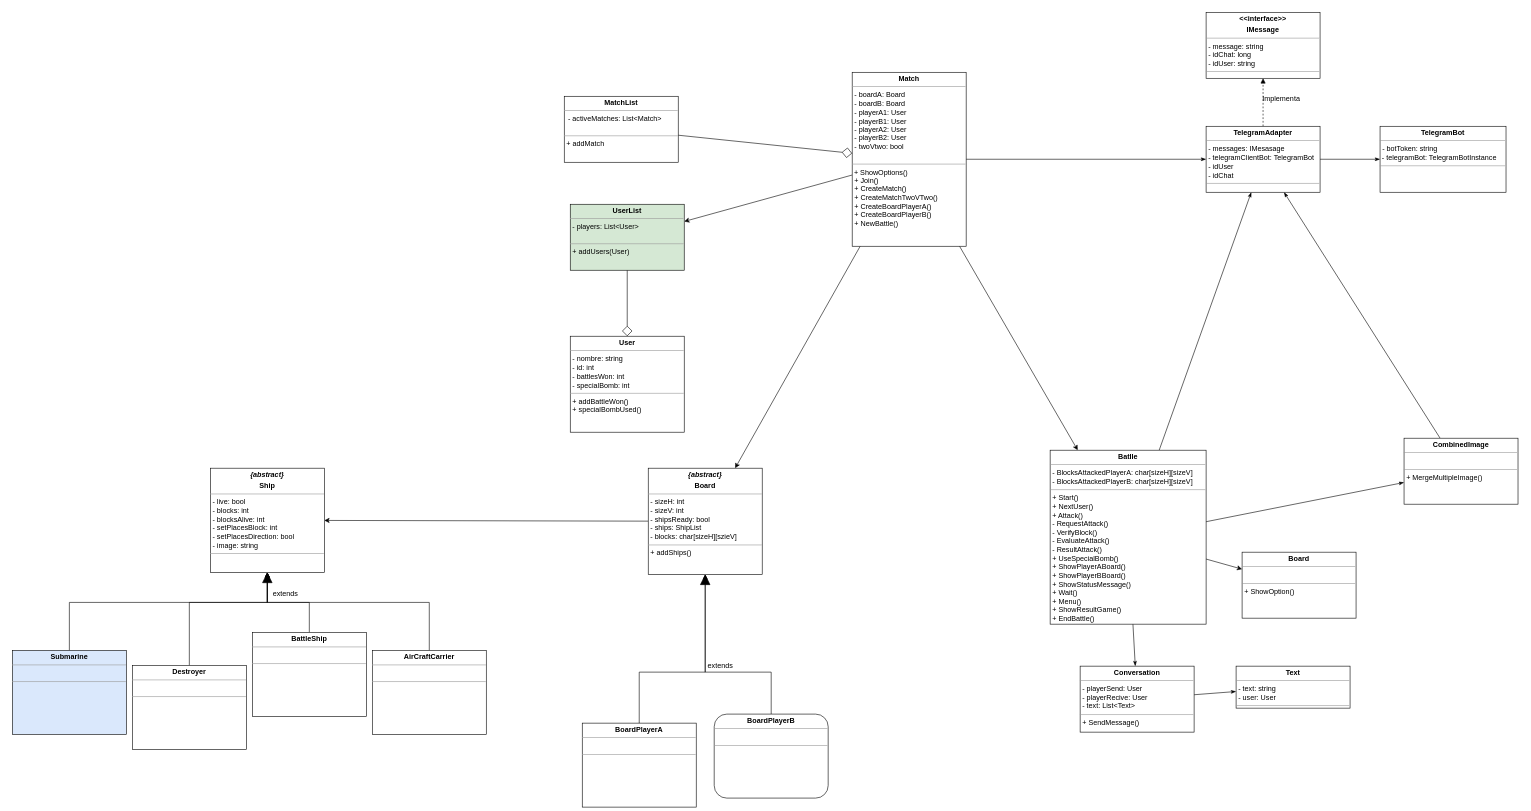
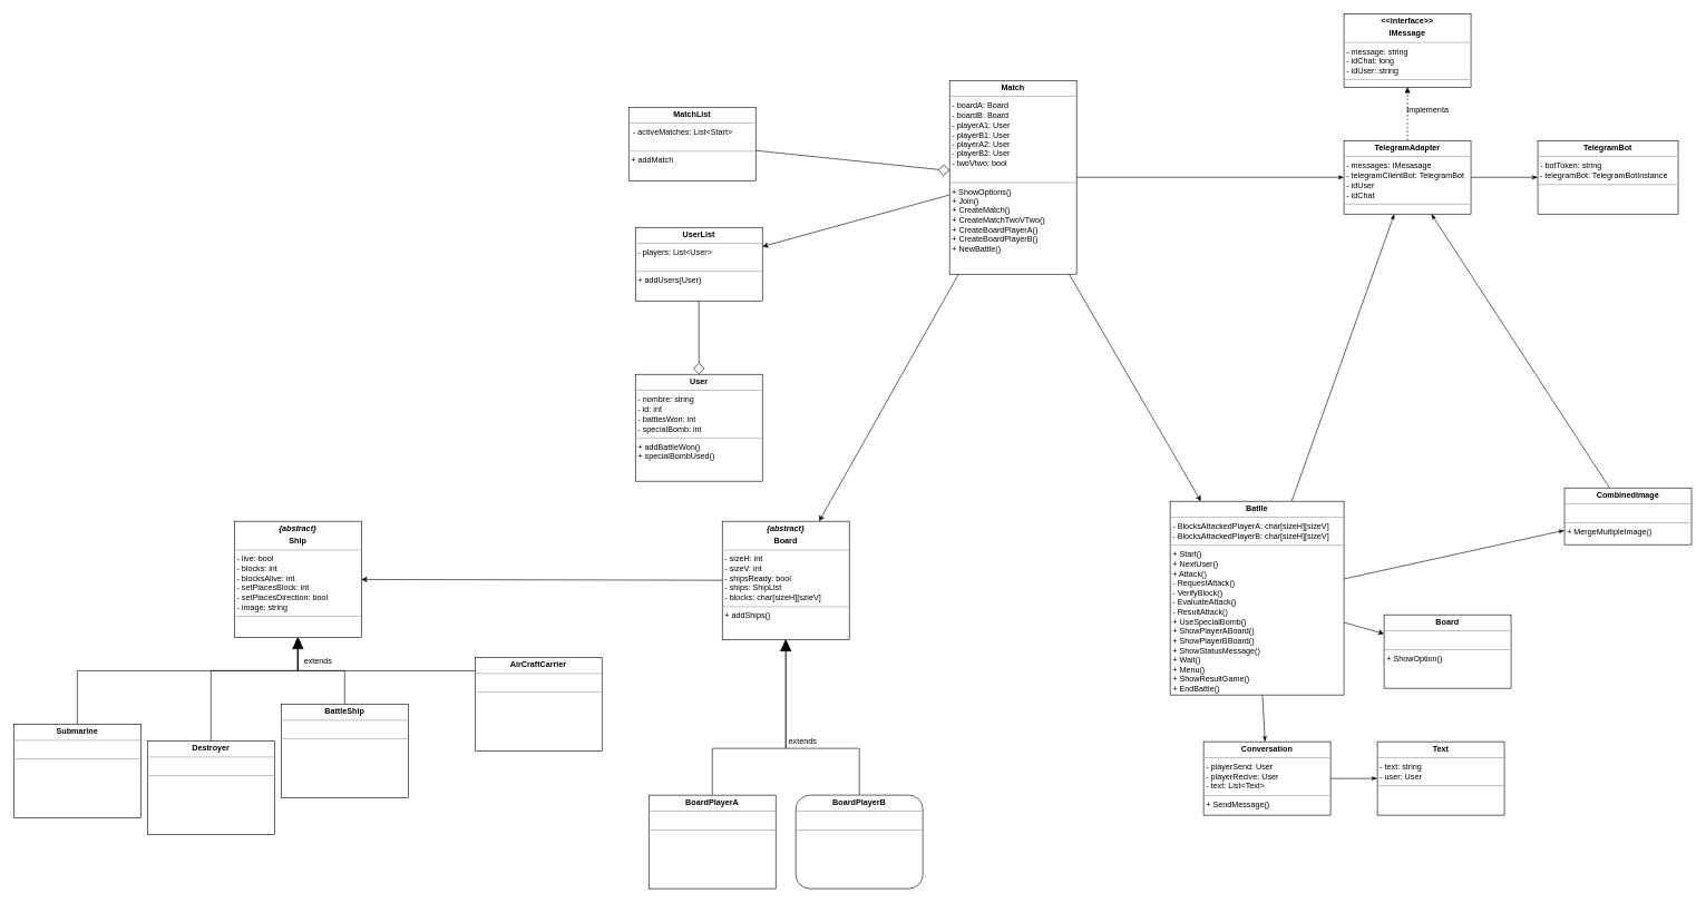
- <mxCell id="31" value="&lt;p style=&quot;margin: 0px ; margin-top: 4px ; text-align: center&quot;&gt;&lt;b&gt;MatchList&lt;/b&gt;&lt;/p&gt;&lt;hr size=&quot;1&quot;&gt;&lt;p style=&quot;margin: 0px ; margin-left: 4px&quot;&gt;&lt;/p&gt;&amp;nbsp; - activeMatches: List&amp;lt;Match&amp;gt;&lt;br&gt;&lt;br&gt;&lt;hr size=&quot;1&quot;&gt;&lt;p style=&quot;margin: 0px ; margin-left: 4px&quot;&gt;+ addMatch&lt;/p&gt;" style="verticalAlign=top;align=left;overflow=fill;fontSize=12;fontFamily=Helvetica;html=1;rounded=0;shadow=0;comic=0;labelBackgroundColor=none;strokeWidth=1" parent="1" vertex="1"><mxGeometry x="940" y="160" width="190" height="110" as="geometry" /></mxCell>
+ <mxCell id="31" value="&lt;p style=&quot;margin: 0px ; margin-top: 4px ; text-align: center&quot;&gt;&lt;b&gt;MatchList&lt;/b&gt;&lt;/p&gt;&lt;hr size=&quot;1&quot;&gt;&lt;p style=&quot;margin: 0px ; margin-left: 4px&quot;&gt;&lt;/p&gt;&amp;nbsp; - activeMatches: List&amp;lt;Start&amp;gt;&lt;br&gt;&lt;br&gt;&lt;hr size=&quot;1&quot;&gt;&lt;p style=&quot;margin: 0px ; margin-left: 4px&quot;&gt;+ addMatch&lt;/p&gt;" style="verticalAlign=top;align=left;overflow=fill;fontSize=12;fontFamily=Helvetica;html=1;rounded=0;shadow=0;comic=0;labelBackgroundColor=none;strokeWidth=1" parent="1" vertex="1"><mxGeometry x="940" y="160" width="190" height="110" as="geometry" /></mxCell>
- <mxCell id="30" value="&lt;p style=&quot;margin: 0px ; margin-top: 4px ; text-align: center&quot;&gt;&lt;b&gt;UserList&lt;/b&gt;&lt;/p&gt;&lt;hr size=&quot;1&quot;&gt;&lt;p style=&quot;margin: 0px ; margin-left: 4px&quot;&gt;- players: List&amp;lt;User&amp;gt;&lt;/p&gt;&lt;br&gt;&lt;hr size=&quot;1&quot;&gt;&lt;p style=&quot;margin: 0px ; margin-left: 4px&quot;&gt;+ addUsers(User)&lt;/p&gt;" style="verticalAlign=top;align=left;overflow=fill;fontSize=12;fontFamily=Helvetica;html=1;rounded=0;shadow=0;comic=0;labelBackgroundColor=none;strokeWidth=1;fillColor=#d5e8d4;" parent="1" vertex="1"><mxGeometry x="950" y="340" width="190" height="110" as="geometry" /></mxCell>
+ <mxCell id="30" value="&lt;p style=&quot;margin: 0px ; margin-top: 4px ; text-align: center&quot;&gt;&lt;b&gt;UserList&lt;/b&gt;&lt;/p&gt;&lt;hr size=&quot;1&quot;&gt;&lt;p style=&quot;margin: 0px ; margin-left: 4px&quot;&gt;- players: List&amp;lt;User&amp;gt;&lt;/p&gt;&lt;br&gt;&lt;hr size=&quot;1&quot;&gt;&lt;p style=&quot;margin: 0px ; margin-left: 4px&quot;&gt;+ addUsers(User)&lt;/p&gt;" style="verticalAlign=top;align=left;overflow=fill;fontSize=12;fontFamily=Helvetica;html=1;rounded=0;shadow=0;comic=0;labelBackgroundColor=none;strokeWidth=1" parent="1" vertex="1"><mxGeometry x="950" y="340" width="190" height="110" as="geometry" /></mxCell>
- <mxCell id="44" value="&lt;p style=&quot;margin: 0px ; margin-top: 4px ; text-align: center&quot;&gt;&lt;b&gt;CombinedImage&lt;/b&gt;&lt;/p&gt;&lt;hr size=&quot;1&quot;&gt;&lt;p style=&quot;margin: 0px ; margin-left: 4px&quot;&gt;&lt;br&gt;&lt;/p&gt;&lt;hr size=&quot;1&quot;&gt;&lt;p style=&quot;margin: 0px ; margin-left: 4px&quot;&gt;+ MergeMultipleImage()&lt;/p&gt;" style="verticalAlign=top;align=left;overflow=fill;fontSize=12;fontFamily=Helvetica;html=1;rounded=0;shadow=0;comic=0;labelBackgroundColor=none;strokeWidth=1" vertex="1" parent="1"><mxGeometry x="2340" y="730" width="190" height="110" as="geometry" /></mxCell>
+ <mxCell id="44" value="&lt;p style=&quot;margin: 0px ; margin-top: 4px ; text-align: center&quot;&gt;&lt;b&gt;CombinedImage&lt;/b&gt;&lt;/p&gt;&lt;hr size=&quot;1&quot;&gt;&lt;p style=&quot;margin: 0px ; margin-left: 4px&quot;&gt;&lt;br&gt;&lt;/p&gt;&lt;hr size=&quot;1&quot;&gt;&lt;p style=&quot;margin: 0px ; margin-left: 4px&quot;&gt;+ MergeMultipleImage()&lt;/p&gt;" style="verticalAlign=top;align=left;overflow=fill;fontSize=12;fontFamily=Helvetica;html=1;rounded=0;shadow=0;comic=0;labelBackgroundColor=none;strokeWidth=1" vertex="1" parent="1"><mxGeometry x="2340" y="730" width="190" height="85" as="geometry" /></mxCell>
- <mxCell id="43" value="&lt;p style=&quot;margin: 0px ; margin-top: 4px ; text-align: center&quot;&gt;&lt;b&gt;Text&lt;/b&gt;&lt;/p&gt;&lt;hr size=&quot;1&quot;&gt;&lt;p style=&quot;margin: 0px ; margin-left: 4px&quot;&gt;- text: string&lt;/p&gt;&lt;p style=&quot;margin: 0px ; margin-left: 4px&quot;&gt;- user: User&lt;/p&gt;&lt;hr size=&quot;1&quot;&gt;&lt;p style=&quot;margin: 0px ; margin-left: 4px&quot;&gt;&lt;br&gt;&lt;/p&gt;" style="verticalAlign=top;align=left;overflow=fill;fontSize=12;fontFamily=Helvetica;html=1;rounded=0;shadow=0;comic=0;labelBackgroundColor=none;strokeWidth=1" vertex="1" parent="1"><mxGeometry x="2060" y="1110" width="190" height="70" as="geometry" /></mxCell>
+ <mxCell id="43" value="&lt;p style=&quot;margin: 0px ; margin-top: 4px ; text-align: center&quot;&gt;&lt;b&gt;Text&lt;/b&gt;&lt;/p&gt;&lt;hr size=&quot;1&quot;&gt;&lt;p style=&quot;margin: 0px ; margin-left: 4px&quot;&gt;- text: string&lt;/p&gt;&lt;p style=&quot;margin: 0px ; margin-left: 4px&quot;&gt;- user: User&lt;/p&gt;&lt;hr size=&quot;1&quot;&gt;&lt;p style=&quot;margin: 0px ; margin-left: 4px&quot;&gt;&lt;br&gt;&lt;/p&gt;" style="verticalAlign=top;align=left;overflow=fill;fontSize=12;fontFamily=Helvetica;html=1;rounded=0;shadow=0;comic=0;labelBackgroundColor=none;strokeWidth=1" vertex="1" parent="1"><mxGeometry x="2060" y="1110" width="190" height="110" as="geometry" /></mxCell>
- <mxCell id="14" value="&lt;p style=&quot;margin: 0px ; margin-top: 4px ; text-align: center&quot;&gt;&lt;b&gt;Submarine&lt;/b&gt;&lt;/p&gt;&lt;hr size=&quot;1&quot;&gt;&lt;p style=&quot;margin: 0px ; margin-left: 4px&quot;&gt;&lt;br&gt;&lt;/p&gt;&lt;hr size=&quot;1&quot;&gt;&lt;p style=&quot;margin: 0px ; margin-left: 4px&quot;&gt;&lt;br&gt;&lt;/p&gt;" style="verticalAlign=top;align=left;overflow=fill;fontSize=12;fontFamily=Helvetica;html=1;rounded=0;shadow=0;comic=0;labelBackgroundColor=none;strokeWidth=1;fillColor=#dae8fc;" parent="1" vertex="1"><mxGeometry x="20" y="1083.77" width="190" height="140" as="geometry" /></mxCell>
+ <mxCell id="14" value="&lt;p style=&quot;margin: 0px ; margin-top: 4px ; text-align: center&quot;&gt;&lt;b&gt;Submarine&lt;/b&gt;&lt;/p&gt;&lt;hr size=&quot;1&quot;&gt;&lt;p style=&quot;margin: 0px ; margin-left: 4px&quot;&gt;&lt;br&gt;&lt;/p&gt;&lt;hr size=&quot;1&quot;&gt;&lt;p style=&quot;margin: 0px ; margin-left: 4px&quot;&gt;&lt;br&gt;&lt;/p&gt;" style="verticalAlign=top;align=left;overflow=fill;fontSize=12;fontFamily=Helvetica;html=1;rounded=0;shadow=0;comic=0;labelBackgroundColor=none;strokeWidth=1" parent="1" vertex="1"><mxGeometry x="20" y="1083.77" width="190" height="140" as="geometry" /></mxCell>
- <mxCell id="18" value="&lt;p style=&quot;margin: 0px ; margin-top: 4px ; text-align: center&quot;&gt;&lt;b&gt;AirCraftCarrier&lt;/b&gt;&lt;/p&gt;&lt;hr size=&quot;1&quot;&gt;&lt;p style=&quot;margin: 0px ; margin-left: 4px&quot;&gt;&lt;br&gt;&lt;/p&gt;&lt;hr size=&quot;1&quot;&gt;&lt;p style=&quot;margin: 0px ; margin-left: 4px&quot;&gt;&lt;br&gt;&lt;/p&gt;" style="verticalAlign=top;align=left;overflow=fill;fontSize=12;fontFamily=Helvetica;html=1;rounded=0;shadow=0;comic=0;labelBackgroundColor=none;strokeWidth=1" parent="1" vertex="1"><mxGeometry x="620" y="1083.77" width="190" height="140" as="geometry" /></mxCell>
+ <mxCell id="18" value="&lt;p style=&quot;margin: 0px ; margin-top: 4px ; text-align: center&quot;&gt;&lt;b&gt;AirCraftCarrier&lt;/b&gt;&lt;/p&gt;&lt;hr size=&quot;1&quot;&gt;&lt;p style=&quot;margin: 0px ; margin-left: 4px&quot;&gt;&lt;br&gt;&lt;/p&gt;&lt;hr size=&quot;1&quot;&gt;&lt;p style=&quot;margin: 0px ; margin-left: 4px&quot;&gt;&lt;br&gt;&lt;/p&gt;" style="verticalAlign=top;align=left;overflow=fill;fontSize=12;fontFamily=Helvetica;html=1;rounded=0;shadow=0;comic=0;labelBackgroundColor=none;strokeWidth=1" parent="1" vertex="1"><mxGeometry x="710" y="983.77" width="190" height="140" as="geometry" /></mxCell>
- <mxCell id="6" value="&lt;p style=&quot;margin: 0px ; margin-top: 4px ; text-align: center&quot;&gt;&lt;b&gt;BoardPlayerA&lt;/b&gt;&lt;/p&gt;&lt;hr size=&quot;1&quot;&gt;&lt;p style=&quot;margin: 0px ; margin-left: 4px&quot;&gt;&lt;br&gt;&lt;/p&gt;&lt;hr size=&quot;1&quot;&gt;&lt;p style=&quot;margin: 0px ; margin-left: 4px&quot;&gt;&lt;br&gt;&lt;/p&gt;" style="verticalAlign=top;align=left;overflow=fill;fontSize=12;fontFamily=Helvetica;html=1;rounded=0;shadow=0;comic=0;labelBackgroundColor=none;strokeWidth=1" parent="1" vertex="1"><mxGeometry x="970" y="1205" width="190" height="140" as="geometry" /></mxCell>
+ <mxCell id="6" value="&lt;p style=&quot;margin: 0px ; margin-top: 4px ; text-align: center&quot;&gt;&lt;b&gt;BoardPlayerA&lt;/b&gt;&lt;/p&gt;&lt;hr size=&quot;1&quot;&gt;&lt;p style=&quot;margin: 0px ; margin-left: 4px&quot;&gt;&lt;br&gt;&lt;/p&gt;&lt;hr size=&quot;1&quot;&gt;&lt;p style=&quot;margin: 0px ; margin-left: 4px&quot;&gt;&lt;br&gt;&lt;/p&gt;" style="verticalAlign=top;align=left;overflow=fill;fontSize=12;fontFamily=Helvetica;html=1;rounded=0;shadow=0;comic=0;labelBackgroundColor=none;strokeWidth=1" parent="1" vertex="1"><mxGeometry x="970" y="1190" width="190" height="140" as="geometry" /></mxCell>
